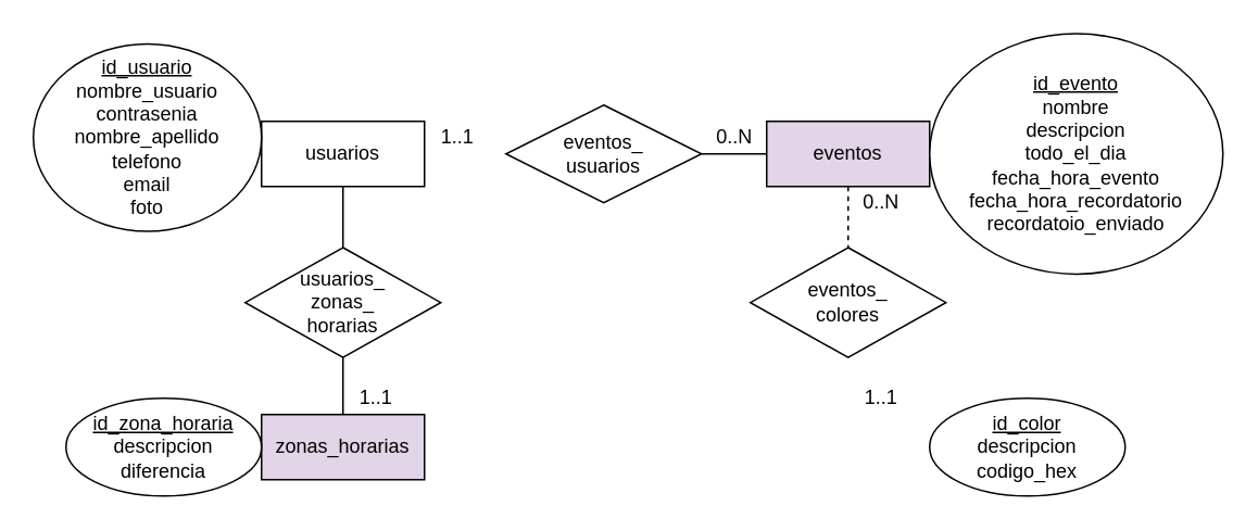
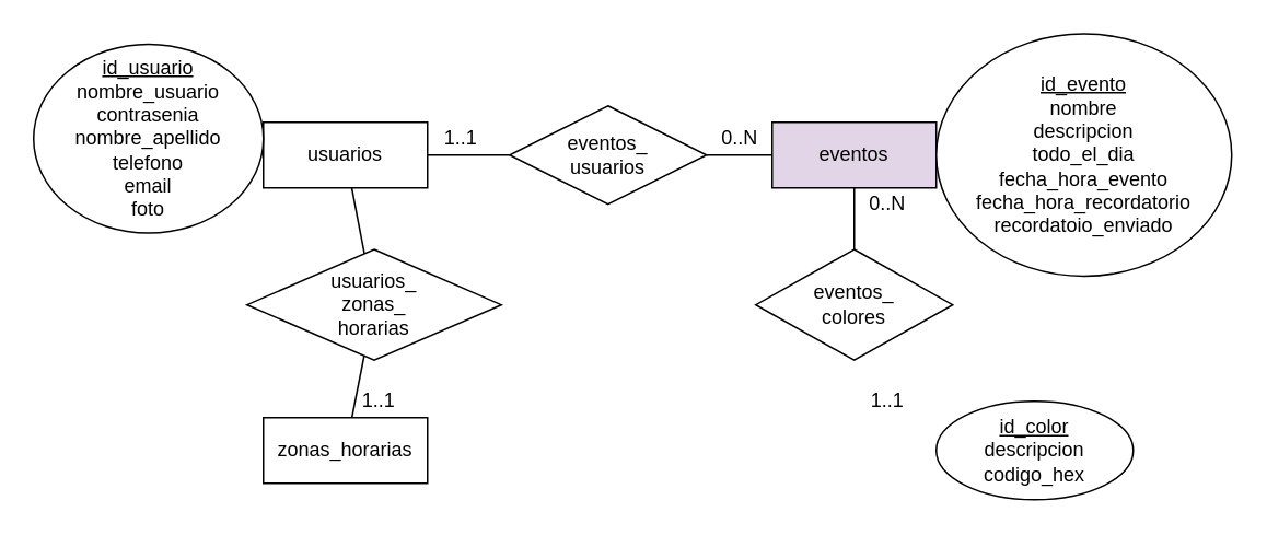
+ <mxCell id="8" value="" style="endArrow=none;html=1;rounded=0;" parent="1" source="2" target="7" edge="1"><mxGeometry relative="1" as="geometry"><mxPoint x="580" y="-116" as="sourcePoint" /><mxPoint x="640" y="-116" as="targetPoint" /></mxGeometry></mxCell>
- <mxCell id="21" value="" style="endArrow=none;html=1;rounded=0;dashed=1;" edge="1" parent="1" source="6" target="19"><mxGeometry relative="1" as="geometry"><mxPoint x="220" y="124" as="sourcePoint" /><mxPoint x="220" y="161.5" as="targetPoint" /></mxGeometry></mxCell>
+ <mxCell id="21" value="" style="endArrow=none;html=1;rounded=0;" edge="1" parent="1" source="6" target="19"><mxGeometry relative="1" as="geometry"><mxPoint x="220" y="124" as="sourcePoint" /><mxPoint x="220" y="161.5" as="targetPoint" /></mxGeometry></mxCell>
- <mxCell id="13" value="usuarios_&lt;br&gt;zonas_&lt;br&gt;horarias" style="shape=rhombus;perimeter=rhombusPerimeter;whiteSpace=wrap;html=1;align=center;" parent="1" vertex="1"><mxGeometry x="150" y="151.5" width="120" height="67.5" as="geometry" /></mxCell>
+ <mxCell id="13" value="usuarios_&lt;br&gt;zonas_&lt;br&gt;horarias" style="shape=rhombus;perimeter=rhombusPerimeter;whiteSpace=wrap;html=1;align=center;" parent="1" vertex="1"><mxGeometry x="150" y="151.5" width="155" height="67.5" as="geometry" /></mxCell>
- <mxCell id="5" value="&lt;u&gt;id_zona_horaria&lt;/u&gt;&lt;br&gt;descripcion&lt;br&gt;diferencia" style="ellipse;whiteSpace=wrap;html=1;align=center;" parent="1" vertex="1"><mxGeometry x="40" y="244" width="120" height="60" as="geometry" /></mxCell>
- <mxCell id="4" value="zonas_horarias" style="whiteSpace=wrap;html=1;align=center;fillColor=#e1d5e7;" parent="1" vertex="1"><mxGeometry x="160" y="254" width="100" height="40" as="geometry" /></mxCell>
+ <mxCell id="4" value="zonas_horarias" style="whiteSpace=wrap;html=1;align=center;" parent="1" vertex="1"><mxGeometry x="160" y="254" width="100" height="40" as="geometry" /></mxCell>
